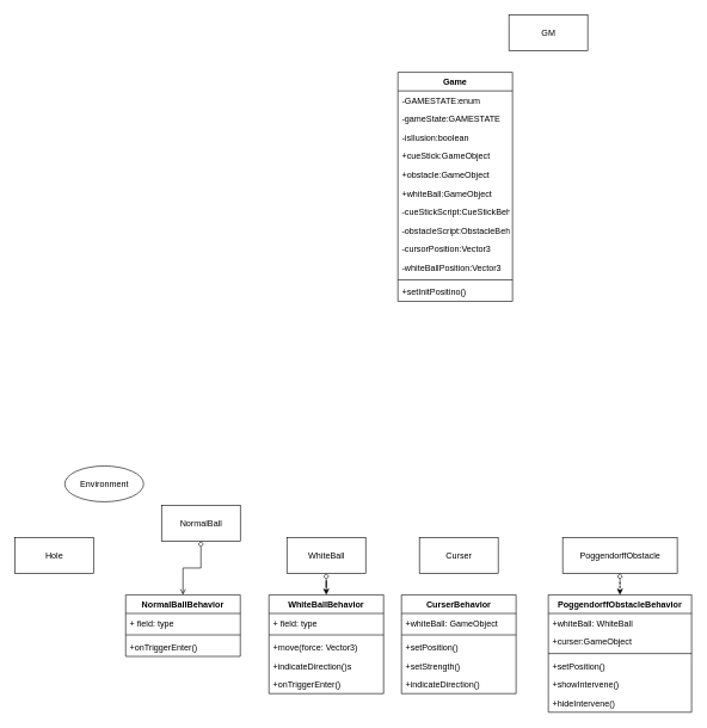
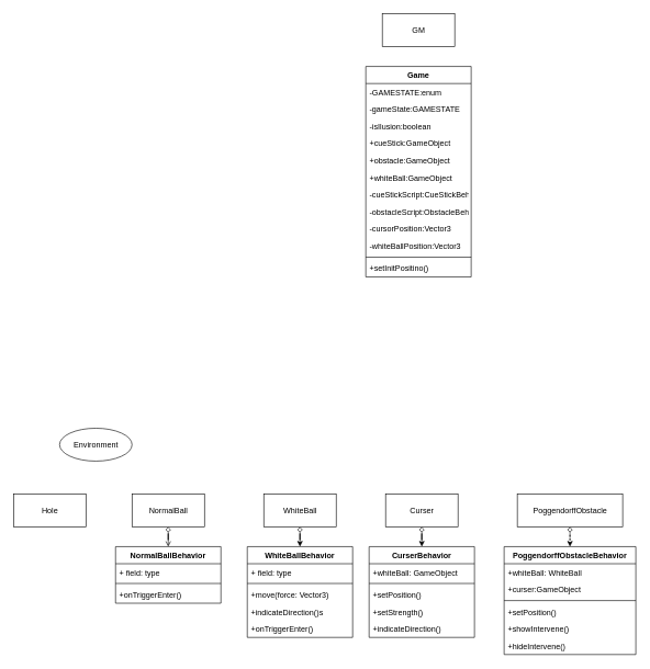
- <mxCell id="48" value="GM" style="html=1;" parent="1" vertex="1"><mxGeometry x="710" y="20" width="110" height="50" as="geometry" /></mxCell>
+ <mxCell id="48" value="GM" style="html=1;" parent="1" vertex="1"><mxGeometry x="580" y="20" width="110" height="50" as="geometry" /></mxCell>
- <mxCell id="32" value="NormalBall" style="html=1;" parent="1" vertex="1"><mxGeometry x="225" y="705" width="110" height="50" as="geometry" /></mxCell>
+ <mxCell id="32" value="NormalBall" style="html=1;" parent="1" vertex="1"><mxGeometry x="200" y="750" width="110" height="50" as="geometry" /></mxCell>
+ <mxCell id="23" style="edgeStyle=orthogonalEdgeStyle;rounded=0;orthogonalLoop=1;jettySize=auto;html=1;entryX=0.5;entryY=0;entryDx=0;entryDy=0;startArrow=diamond;startFill=0;" parent="1" source="24" target="25" edge="1"><mxGeometry relative="1" as="geometry" /></mxCell>
